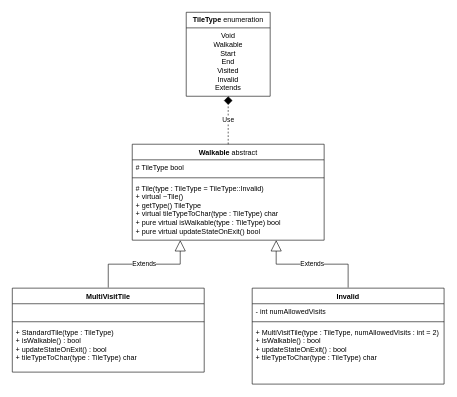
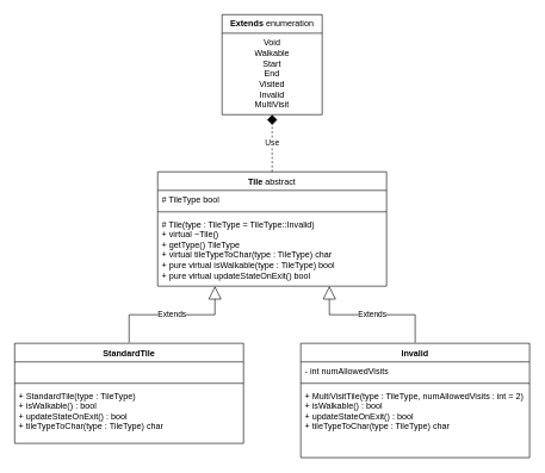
- <mxCell id="2" value="&lt;b&gt;TileType&lt;/b&gt; enumeration" style="swimlane;fontStyle=0;childLayout=stackLayout;horizontal=1;startSize=26;fillColor=none;horizontalStack=0;resizeParent=1;resizeParentMax=0;resizeLast=0;collapsible=1;marginBottom=0;whiteSpace=wrap;html=1;" vertex="1" parent="1"><mxGeometry x="310" y="20" width="140" height="140" as="geometry" /></mxCell>
+ <mxCell id="2" value="&lt;b&gt;Extends&lt;/b&gt; enumeration" style="swimlane;fontStyle=0;childLayout=stackLayout;horizontal=1;startSize=26;fillColor=none;horizontalStack=0;resizeParent=1;resizeParentMax=0;resizeLast=0;collapsible=1;marginBottom=0;whiteSpace=wrap;html=1;" vertex="1" parent="1"><mxGeometry x="310" y="20" width="140" height="140" as="geometry" /></mxCell>
- <mxCell id="3" value="Void&lt;div&gt;Walkable&lt;/div&gt;&lt;div&gt;Start&lt;/div&gt;&lt;div&gt;End&lt;/div&gt;&lt;div&gt;Visited&lt;/div&gt;&lt;div&gt;Invalid&lt;/div&gt;&lt;div&gt;Extends&lt;/div&gt;" style="text;strokeColor=none;fillColor=none;align=center;verticalAlign=top;spacingLeft=4;spacingRight=4;overflow=hidden;rotatable=0;points=[[0,0.5],[1,0.5]];portConstraint=eastwest;whiteSpace=wrap;html=1;" vertex="1" parent="2"><mxGeometry y="26" width="140" height="114" as="geometry" /></mxCell>
+ <mxCell id="3" value="Void&lt;div&gt;Walkable&lt;/div&gt;&lt;div&gt;Start&lt;/div&gt;&lt;div&gt;End&lt;/div&gt;&lt;div&gt;Visited&lt;/div&gt;&lt;div&gt;Invalid&lt;/div&gt;&lt;div&gt;MultiVisit&lt;/div&gt;" style="text;strokeColor=none;fillColor=none;align=center;verticalAlign=top;spacingLeft=4;spacingRight=4;overflow=hidden;rotatable=0;points=[[0,0.5],[1,0.5]];portConstraint=eastwest;whiteSpace=wrap;html=1;" vertex="1" parent="2"><mxGeometry y="26" width="140" height="114" as="geometry" /></mxCell>
- <mxCell id="4" value="Walkable &lt;span style=&quot;font-weight: normal;&quot;&gt;abstract&lt;/span&gt;" style="swimlane;fontStyle=1;align=center;verticalAlign=top;childLayout=stackLayout;horizontal=1;startSize=26;horizontalStack=0;resizeParent=1;resizeParentMax=0;resizeLast=0;collapsible=1;marginBottom=0;whiteSpace=wrap;html=1;" vertex="1" parent="1"><mxGeometry x="220" y="240" width="320" height="160" as="geometry" /></mxCell>
+ <mxCell id="4" value="Tile &lt;span style=&quot;font-weight: normal;&quot;&gt;abstract&lt;/span&gt;" style="swimlane;fontStyle=1;align=center;verticalAlign=top;childLayout=stackLayout;horizontal=1;startSize=26;horizontalStack=0;resizeParent=1;resizeParentMax=0;resizeLast=0;collapsible=1;marginBottom=0;whiteSpace=wrap;html=1;" vertex="1" parent="1"><mxGeometry x="220" y="240" width="320" height="160" as="geometry" /></mxCell>
- <mxCell id="15" value="MultiVisitTile" style="swimlane;fontStyle=1;align=center;verticalAlign=top;childLayout=stackLayout;horizontal=1;startSize=26;horizontalStack=0;resizeParent=1;resizeParentMax=0;resizeLast=0;collapsible=1;marginBottom=0;whiteSpace=wrap;html=1;" vertex="1" parent="1"><mxGeometry x="20" y="480" width="320" height="140" as="geometry" /></mxCell>
+ <mxCell id="15" value="StandardTile" style="swimlane;fontStyle=1;align=center;verticalAlign=top;childLayout=stackLayout;horizontal=1;startSize=26;horizontalStack=0;resizeParent=1;resizeParentMax=0;resizeLast=0;collapsible=1;marginBottom=0;whiteSpace=wrap;html=1;" vertex="1" parent="1"><mxGeometry x="20" y="480" width="320" height="140" as="geometry" /></mxCell>
